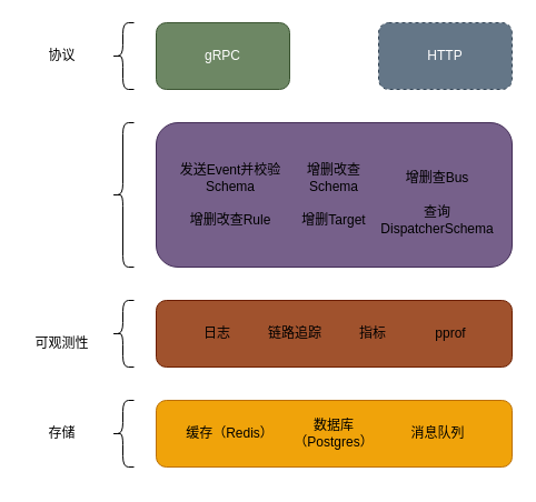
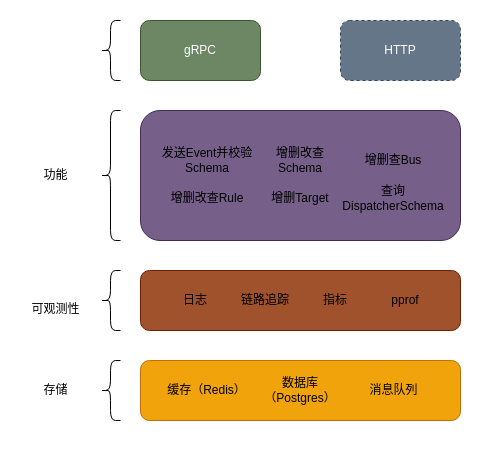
- <mxCell id="32" value="协议" style="text;html=1;align=center;verticalAlign=middle;resizable=0;points=[];autosize=1;strokeColor=none;fillColor=none;" parent="1" vertex="1"><mxGeometry x="30" y="35" width="50" height="30" as="geometry" /></mxCell>
+ <mxCell id="33" value="功能" style="text;html=1;align=center;verticalAlign=middle;resizable=0;points=[];autosize=1;strokeColor=none;fillColor=none;" parent="1" vertex="1"><mxGeometry x="30" y="160" width="50" height="30" as="geometry" /></mxCell>
